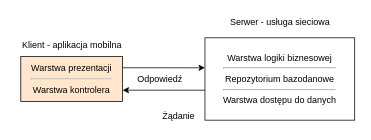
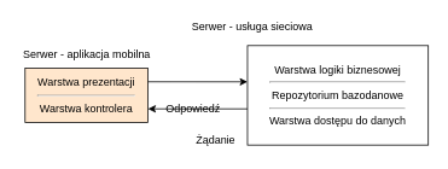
- <mxCell id="5" value="Serwer - usługa sieciowa" style="text;html=1;strokeColor=none;fillColor=none;align=center;verticalAlign=middle;whiteSpace=wrap;rounded=0;" parent="1" vertex="1"><mxGeometry x="300.5" y="20" width="145" height="20" as="geometry" /></mxCell>
+ <mxCell id="5" value="Serwer - usługa sieciowa" style="text;html=1;strokeColor=none;fillColor=none;align=center;verticalAlign=middle;whiteSpace=wrap;rounded=0;" parent="1" vertex="1"><mxGeometry x="205.5" y="20" width="145" height="20" as="geometry" /></mxCell>
- <mxCell id="4" value="Klient - aplikacja mobilna" style="text;html=1;strokeColor=none;fillColor=none;align=center;verticalAlign=middle;whiteSpace=wrap;rounded=0;" parent="1" vertex="1"><mxGeometry x="20.5" y="50" width="149" height="20" as="geometry" /></mxCell>
+ <mxCell id="4" value="Serwer - aplikacja mobilna" style="text;html=1;strokeColor=none;fillColor=none;align=center;verticalAlign=middle;whiteSpace=wrap;rounded=0;" parent="1" vertex="1"><mxGeometry x="20.5" y="50" width="149" height="20" as="geometry" /></mxCell>
- <mxCell id="9" value="Odpowiedź" style="text;html=1;strokeColor=none;fillColor=none;align=center;verticalAlign=middle;whiteSpace=wrap;rounded=0;" parent="1" vertex="1"><mxGeometry x="193" y="95" width="40" height="20" as="geometry" /></mxCell>
+ <mxCell id="9" value="Odpowiedź" style="text;html=1;strokeColor=none;fillColor=none;align=center;verticalAlign=middle;whiteSpace=wrap;rounded=0;" parent="1" vertex="1"><mxGeometry x="193" y="110" width="40" height="20" as="geometry" /></mxCell>
